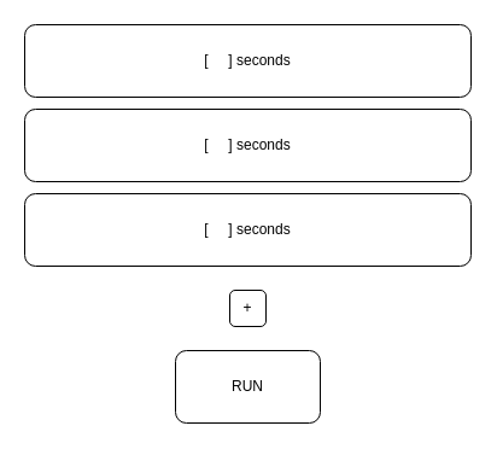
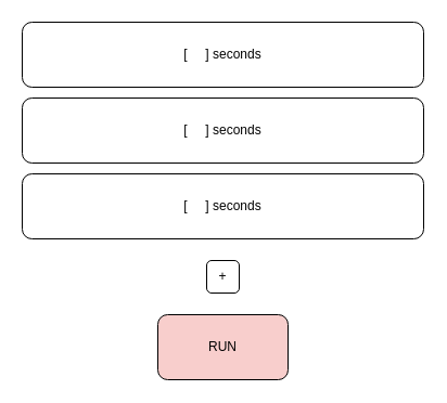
- <mxCell id="6" value="RUN" style="rounded=1;whiteSpace=wrap;html=1;" vertex="1" parent="1"><mxGeometry x="145" y="290" width="120" height="60" as="geometry" /></mxCell>
+ <mxCell id="6" value="RUN" style="rounded=1;whiteSpace=wrap;html=1;fillColor=#f8cecc;" vertex="1" parent="1"><mxGeometry x="145" y="290" width="120" height="60" as="geometry" /></mxCell>
